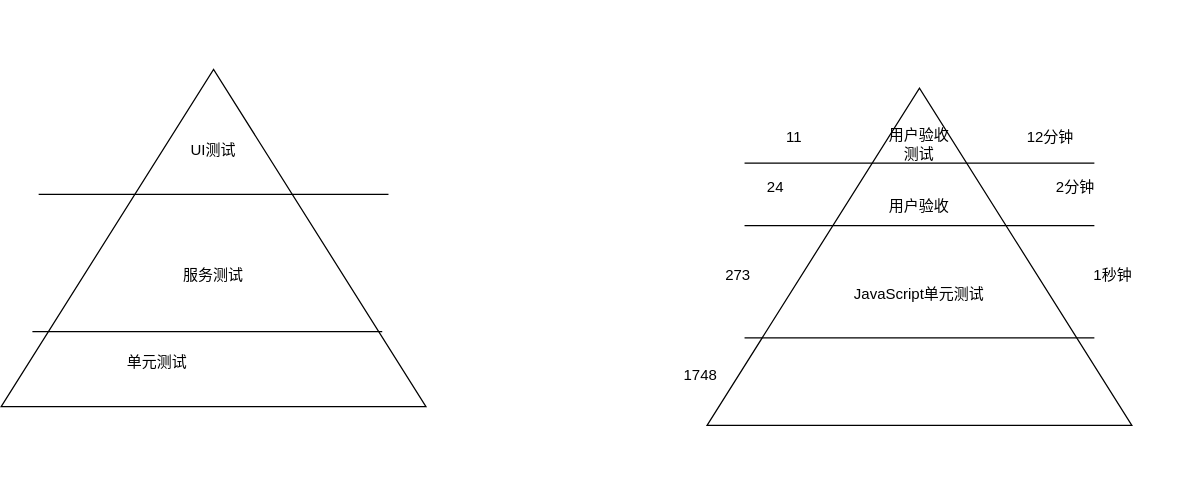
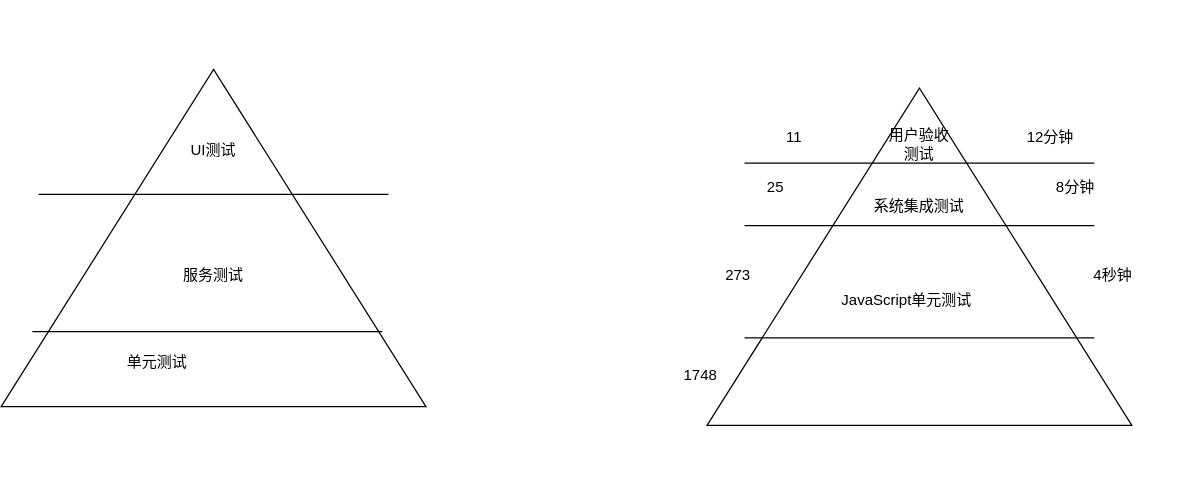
- <mxCell id="17" value="24" style="text;html=1;strokeColor=none;fillColor=none;align=center;verticalAlign=middle;whiteSpace=wrap;rounded=0;" vertex="1" parent="1"><mxGeometry x="595" y="140" width="40" height="20" as="geometry" /></mxCell>
+ <mxCell id="17" value="25" style="text;html=1;strokeColor=none;fillColor=none;align=center;verticalAlign=middle;whiteSpace=wrap;rounded=0;" vertex="1" parent="1"><mxGeometry x="595" y="140" width="40" height="20" as="geometry" /></mxCell>
- <mxCell id="20" value="2分钟" style="text;html=1;strokeColor=none;fillColor=none;align=center;verticalAlign=middle;whiteSpace=wrap;rounded=0;" vertex="1" parent="1"><mxGeometry x="825" y="140" width="60" height="20" as="geometry" /></mxCell>
+ <mxCell id="20" value="8分钟" style="text;html=1;strokeColor=none;fillColor=none;align=center;verticalAlign=middle;whiteSpace=wrap;rounded=0;" vertex="1" parent="1"><mxGeometry x="825" y="140" width="60" height="20" as="geometry" /></mxCell>
- <mxCell id="13" value="用户验收" style="text;html=1;strokeColor=none;fillColor=none;align=center;verticalAlign=middle;whiteSpace=wrap;rounded=0;" vertex="1" parent="1"><mxGeometry x="670" y="150" width="120" height="30" as="geometry" /></mxCell>
+ <mxCell id="13" value="系统集成测试" style="text;html=1;strokeColor=none;fillColor=none;align=center;verticalAlign=middle;whiteSpace=wrap;rounded=0;" vertex="1" parent="1"><mxGeometry x="670" y="150" width="120" height="30" as="geometry" /></mxCell>
- <mxCell id="21" value="1秒钟" style="text;html=1;strokeColor=none;fillColor=none;align=center;verticalAlign=middle;whiteSpace=wrap;rounded=0;" vertex="1" parent="1"><mxGeometry x="855" y="210" width="60" height="20" as="geometry" /></mxCell>
+ <mxCell id="21" value="4秒钟" style="text;html=1;strokeColor=none;fillColor=none;align=center;verticalAlign=middle;whiteSpace=wrap;rounded=0;" vertex="1" parent="1"><mxGeometry x="855" y="210" width="60" height="20" as="geometry" /></mxCell>
- <mxCell id="14" value="JavaScript单元测试" style="text;html=1;strokeColor=none;fillColor=none;align=center;verticalAlign=middle;whiteSpace=wrap;rounded=0;" vertex="1" parent="1"><mxGeometry x="670" y="220" width="120" height="30" as="geometry" /></mxCell>
+ <mxCell id="14" value="JavaScript单元测试" style="text;html=1;strokeColor=none;fillColor=none;align=center;verticalAlign=middle;whiteSpace=wrap;rounded=0;" vertex="1" parent="1"><mxGeometry x="660" y="225" width="120" height="30" as="geometry" /></mxCell>
